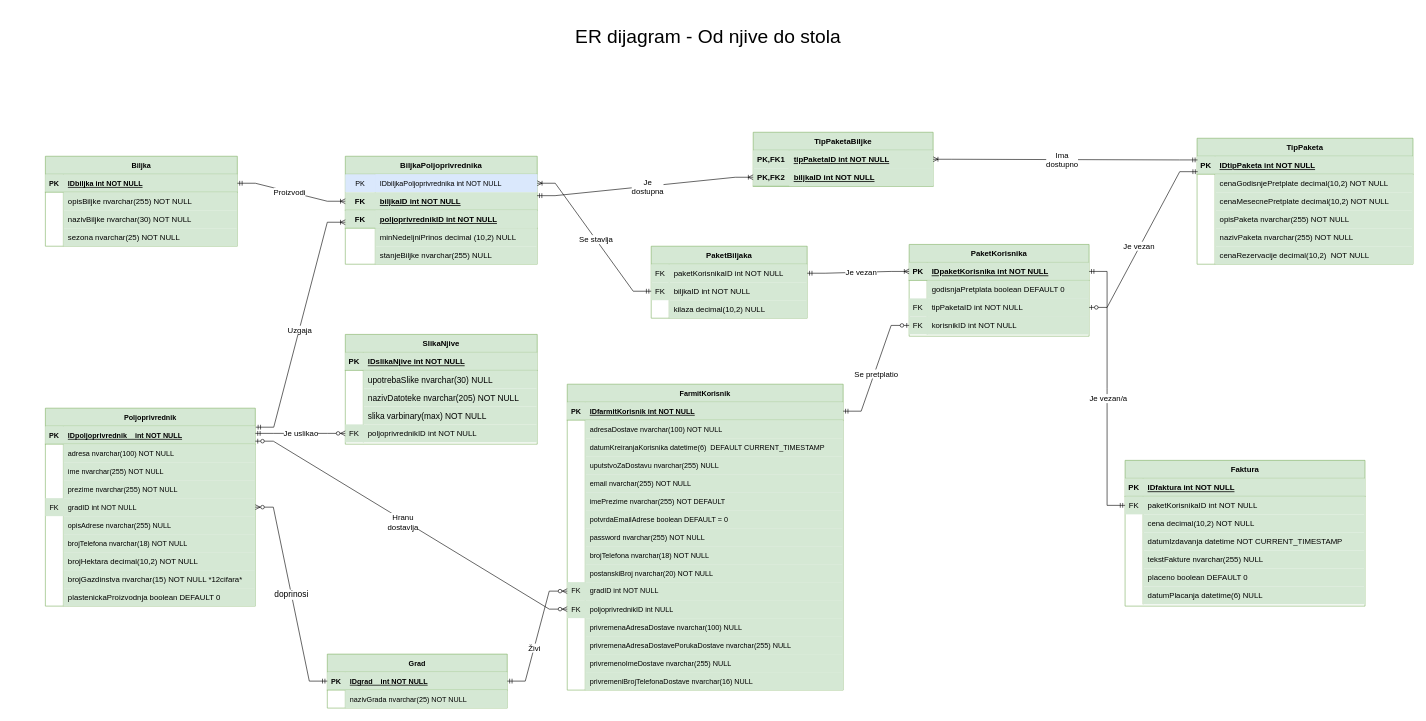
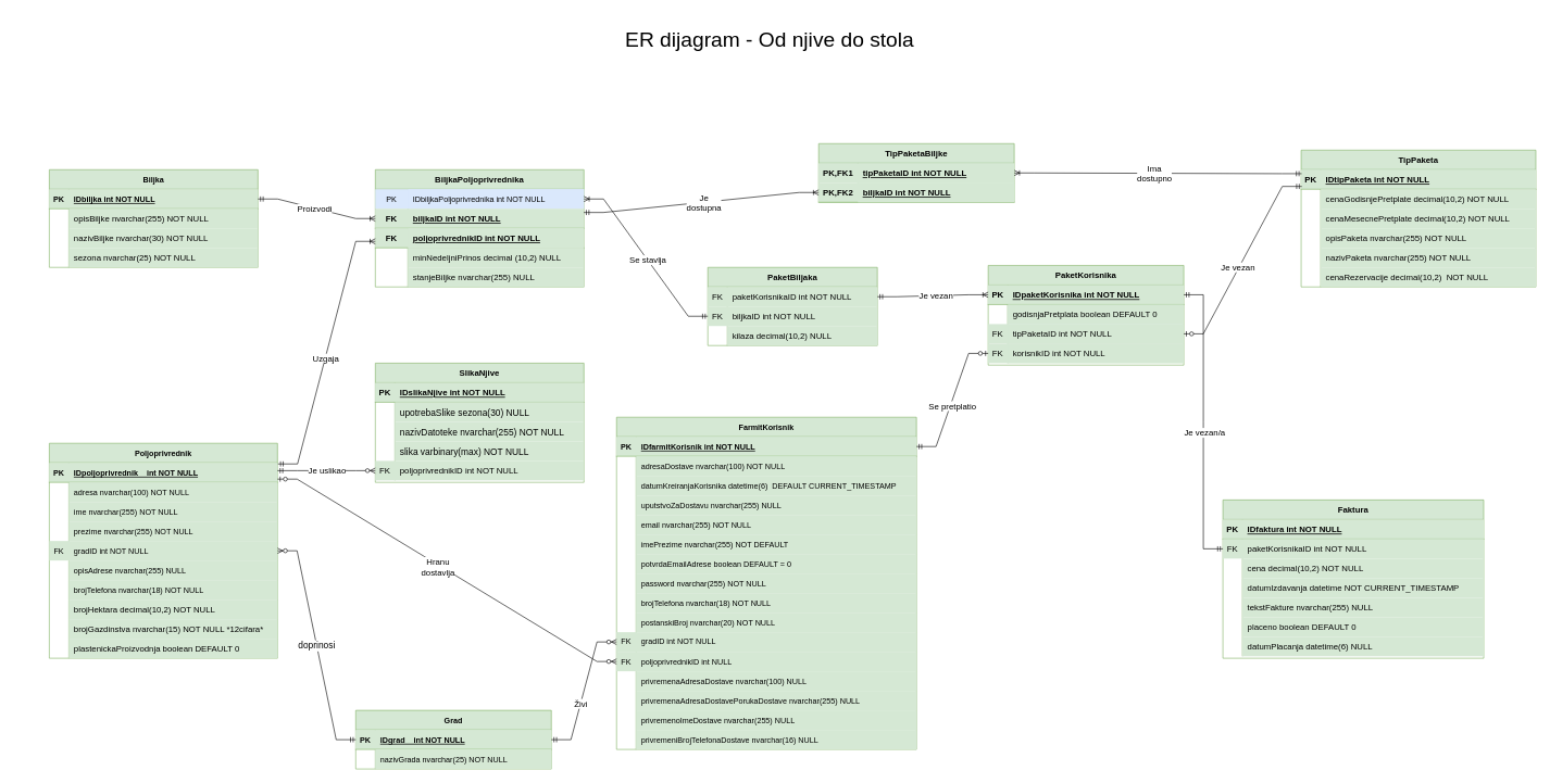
- <mxCell id="99" value="upotrebaSlike nvarchar(30) NULL" style="shape=partialRectangle;connectable=0;fillColor=#d5e8d4;top=0;left=0;bottom=0;right=0;align=left;spacingLeft=6;overflow=hidden;fontSize=14;strokeColor=#82b366;" parent="97" vertex="1"><mxGeometry x="30" width="290" height="30" as="geometry"><mxRectangle width="290" height="30" as="alternateBounds" /></mxGeometry></mxCell>
+ <mxCell id="99" value="upotrebaSlike sezona(30) NULL" style="shape=partialRectangle;connectable=0;fillColor=#d5e8d4;top=0;left=0;bottom=0;right=0;align=left;spacingLeft=6;overflow=hidden;fontSize=14;strokeColor=#82b366;" parent="97" vertex="1"><mxGeometry x="30" width="290" height="30" as="geometry"><mxRectangle width="290" height="30" as="alternateBounds" /></mxGeometry></mxCell>
- <mxCell id="102" value="nazivDatoteke nvarchar(205) NOT NULL" style="shape=partialRectangle;connectable=0;fillColor=#d5e8d4;top=0;left=0;bottom=0;right=0;align=left;spacingLeft=6;overflow=hidden;fontSize=14;strokeColor=#82b366;" parent="100" vertex="1"><mxGeometry x="30" width="290" height="30" as="geometry"><mxRectangle width="290" height="30" as="alternateBounds" /></mxGeometry></mxCell>
+ <mxCell id="102" value="nazivDatoteke nvarchar(255) NOT NULL" style="shape=partialRectangle;connectable=0;fillColor=#d5e8d4;top=0;left=0;bottom=0;right=0;align=left;spacingLeft=6;overflow=hidden;fontSize=14;strokeColor=#82b366;" parent="100" vertex="1"><mxGeometry x="30" width="290" height="30" as="geometry"><mxRectangle width="290" height="30" as="alternateBounds" /></mxGeometry></mxCell>
